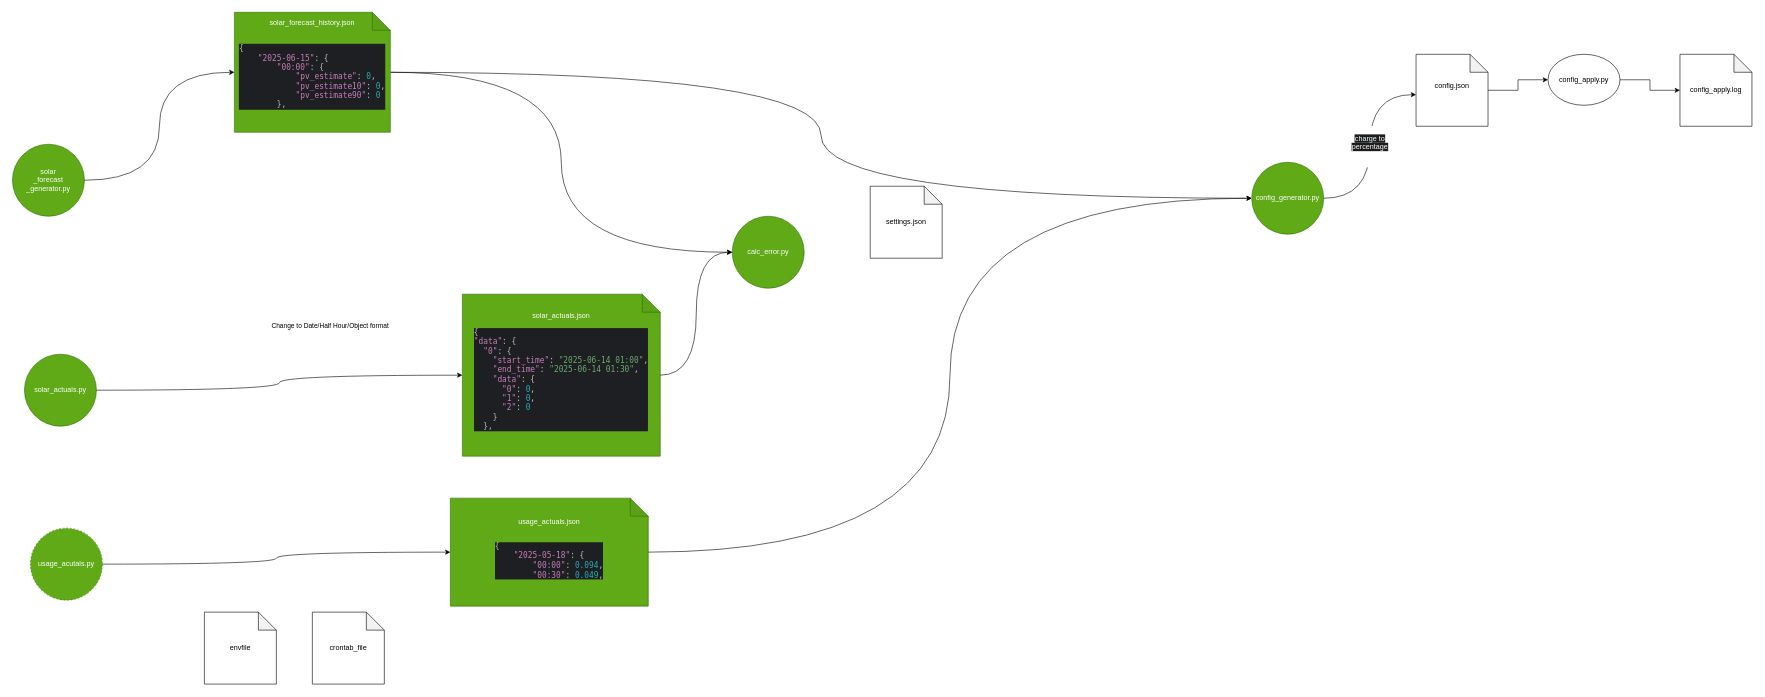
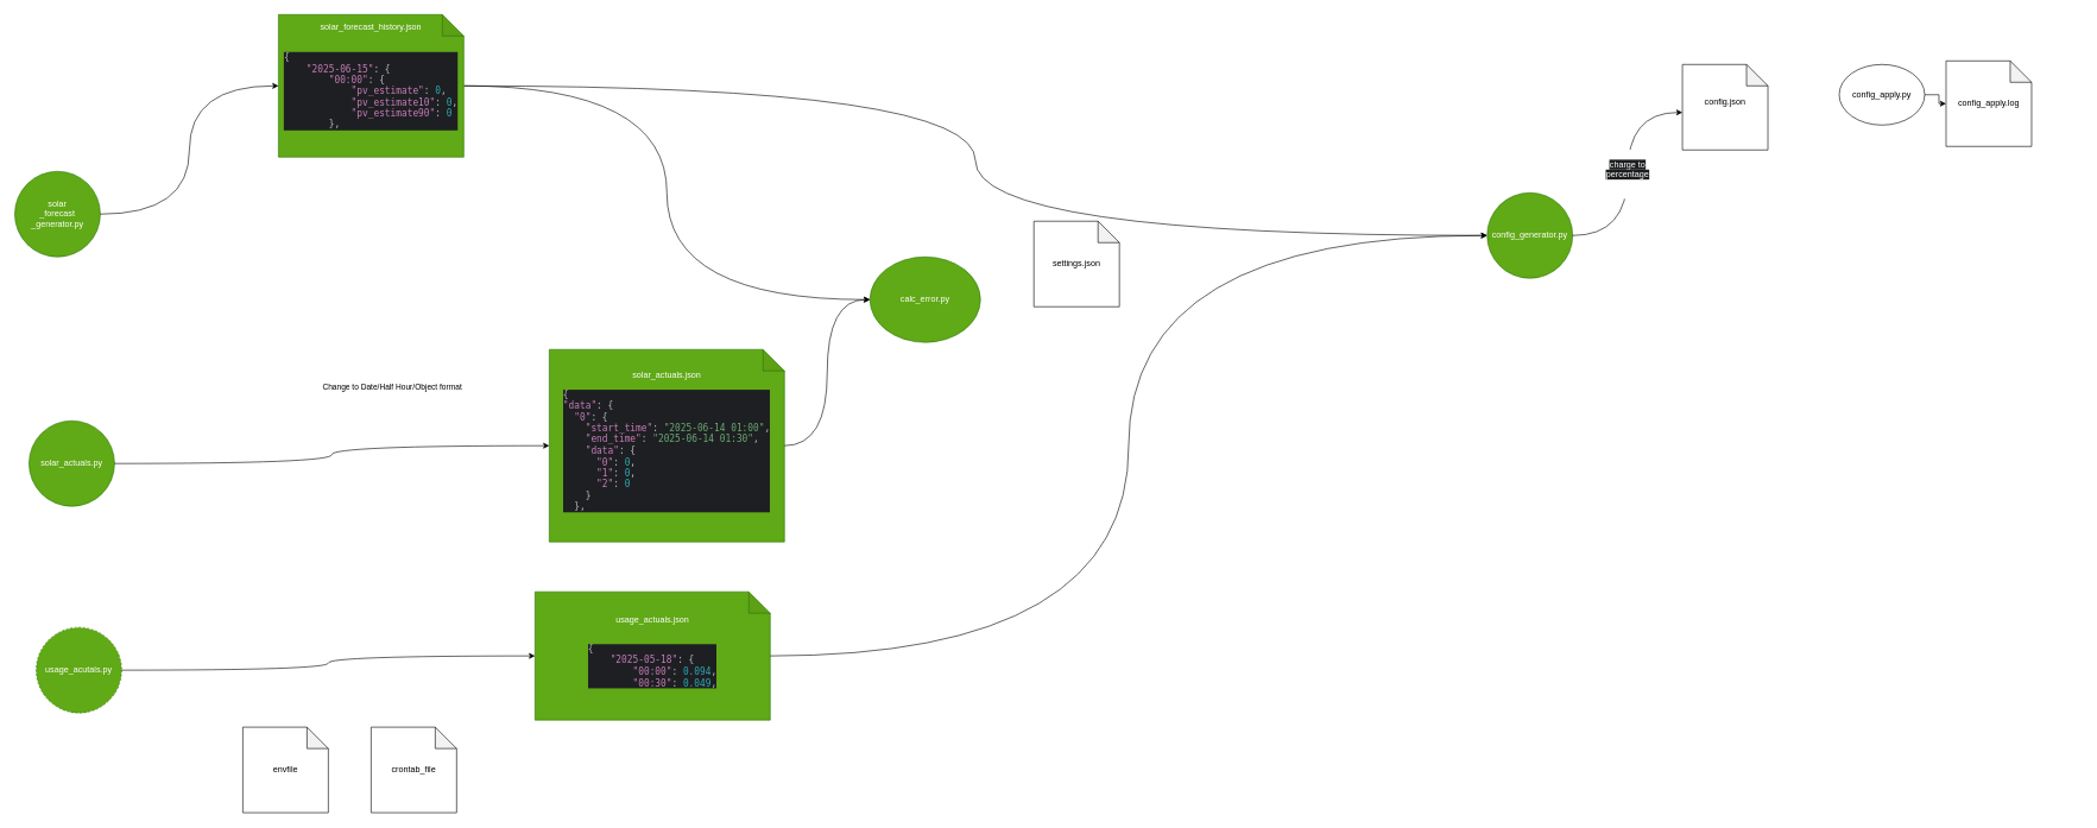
- <mxCell id="2" style="edgeStyle=orthogonalEdgeStyle;rounded=0;orthogonalLoop=1;jettySize=auto;html=1;entryX=0;entryY=0.5;entryDx=0;entryDy=0;" parent="1" source="3" target="7" edge="1"><mxGeometry relative="1" as="geometry" /></mxCell>
- <mxCell id="4" value="config_apply.log" style="shape=note;whiteSpace=wrap;html=1;backgroundOutline=1;darkOpacity=0.05;" parent="1" vertex="1"><mxGeometry x="2800" y="90" width="120" height="120" as="geometry" /></mxCell>
+ <mxCell id="4" value="config_apply.log" style="shape=note;whiteSpace=wrap;html=1;backgroundOutline=1;darkOpacity=0.05;" parent="1" vertex="1"><mxGeometry x="2730" y="85" width="120" height="120" as="geometry" /></mxCell>
- <mxCell id="14" value="calc_error.py" style="ellipse;whiteSpace=wrap;html=1;aspect=fixed;fillColor=#60a917;fontColor=#ffffff;strokeColor=#2D7600;" parent="1" vertex="1"><mxGeometry x="1220" y="360" width="120" height="120" as="geometry" /></mxCell>
+ <mxCell id="14" value="calc_error.py" style="ellipse;whiteSpace=wrap;html=1;aspect=fixed;fillColor=#60a917;fontColor=#ffffff;strokeColor=#2D7600;" parent="1" vertex="1"><mxGeometry x="1220" y="360" width="155" height="120" as="geometry" /></mxCell>
